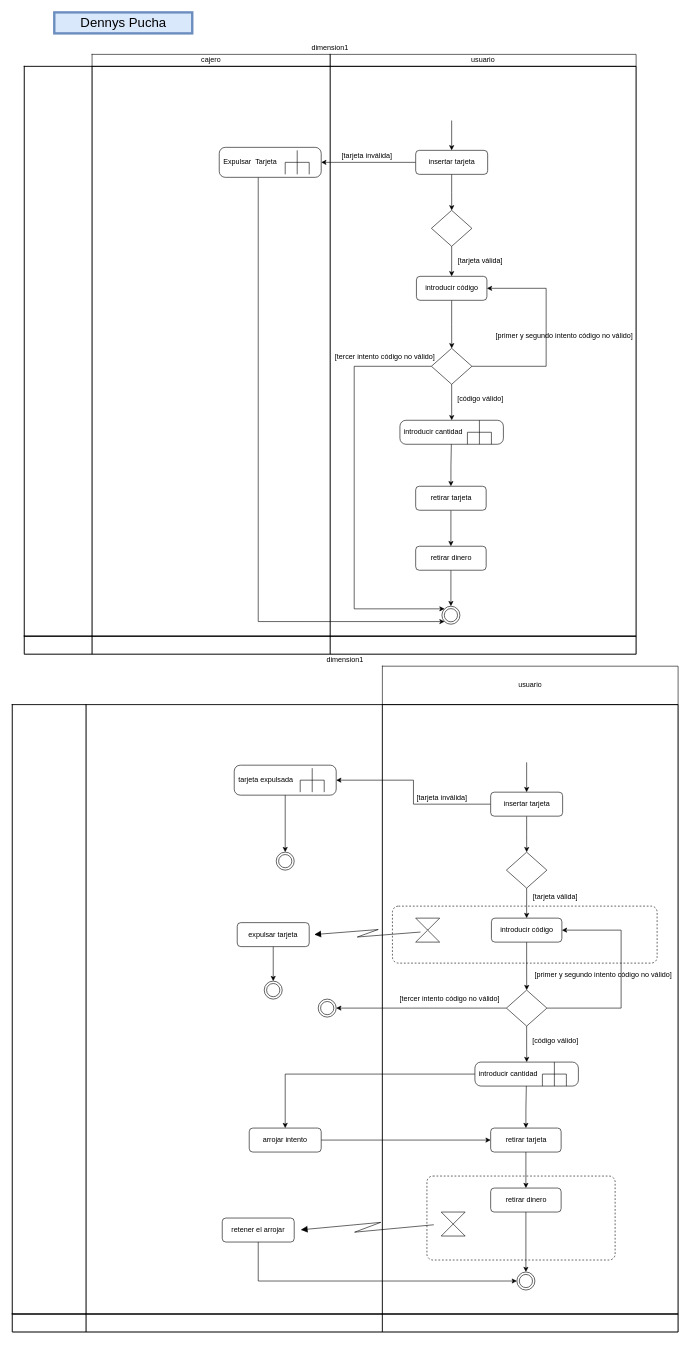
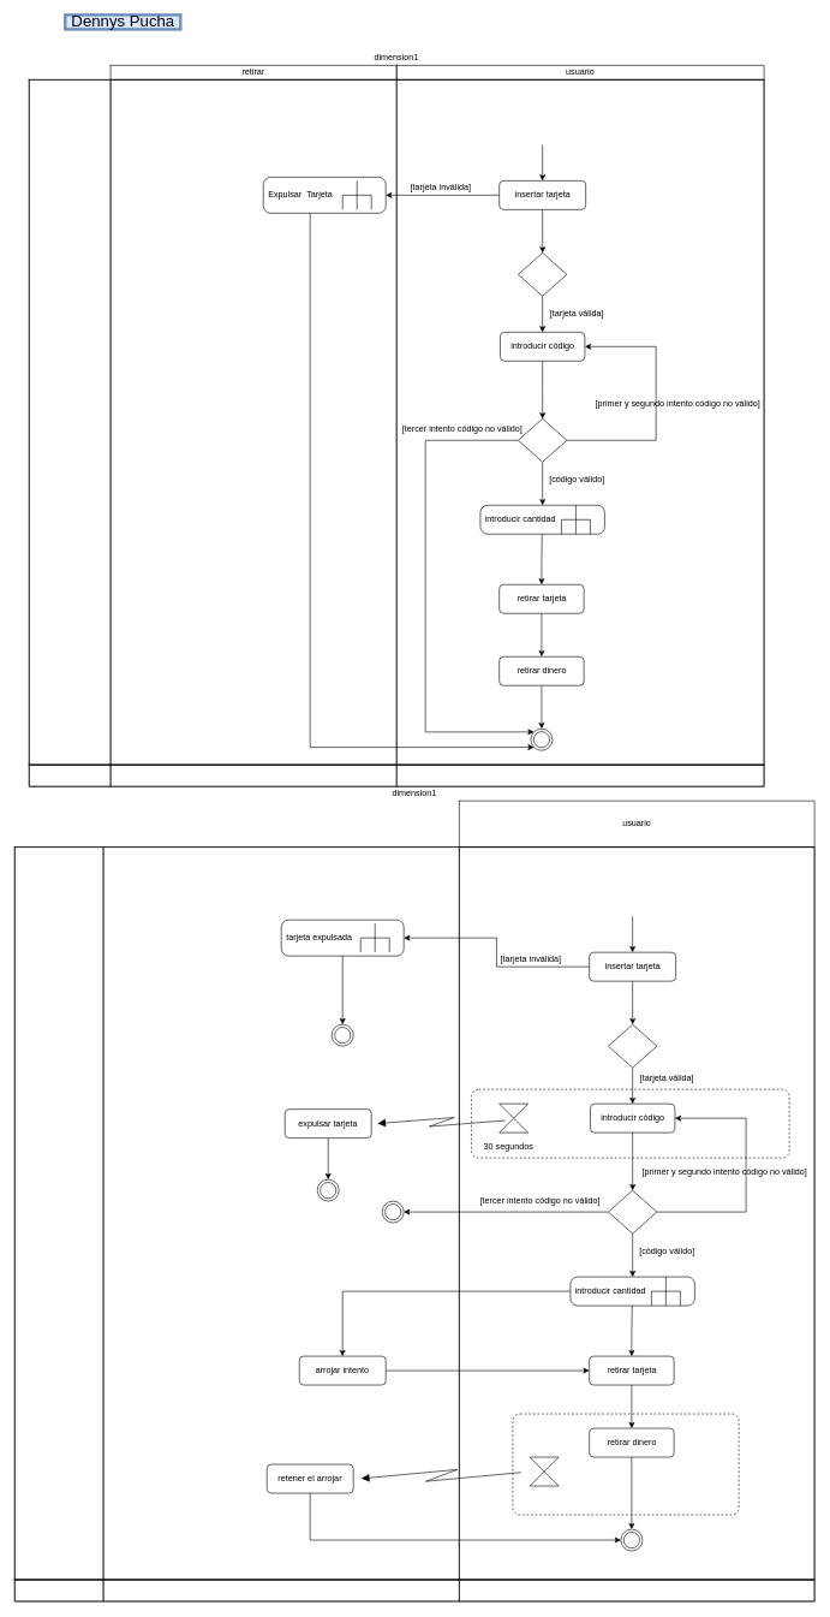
- <mxCell id="98" value="&lt;font style=&quot;font-size: 22px&quot;&gt;Dennys Pucha&lt;/font&gt;" style="text;html=1;align=center;verticalAlign=middle;resizable=0;points=[];autosize=1;strokeColor=#6c8ebf;fillColor=#dae8fc;strokeWidth=4;" vertex="1" parent="1"><mxGeometry x="90" y="20" width="230" height="35" as="geometry" /></mxCell>
+ <mxCell id="98" value="&lt;font style=&quot;font-size: 22px&quot;&gt;Dennys Pucha&lt;/font&gt;" style="text;html=1;align=center;verticalAlign=middle;resizable=0;points=[];autosize=1;strokeColor=#6c8ebf;fillColor=#dae8fc;strokeWidth=4;" vertex="1" parent="1"><mxGeometry x="90" y="20" width="160" height="20" as="geometry" /></mxCell>
- <mxCell id="19" value="cajero" style="shape=partialRectangle;html=1;whiteSpace=wrap;connectable=0;fillColor=none;top=1;left=1;bottom=1;right=1;overflow=hidden;" parent="17" vertex="1"><mxGeometry x="113" width="397" height="20" as="geometry"><mxRectangle width="397" height="20" as="alternateBounds" /></mxGeometry></mxCell>
+ <mxCell id="19" value="retirar" style="shape=partialRectangle;html=1;whiteSpace=wrap;connectable=0;fillColor=none;top=1;left=1;bottom=1;right=1;overflow=hidden;" parent="17" vertex="1"><mxGeometry x="113" width="397" height="20" as="geometry"><mxRectangle width="397" height="20" as="alternateBounds" /></mxGeometry></mxCell>
+ <mxCell id="89" value="30 segundos" style="text;html=1;align=center;verticalAlign=middle;resizable=0;points=[];autosize=1;strokeColor=none;fillColor=none;" parent="1" vertex="1"><mxGeometry x="660" y="1575" width="90" height="30" as="geometry" /></mxCell>
